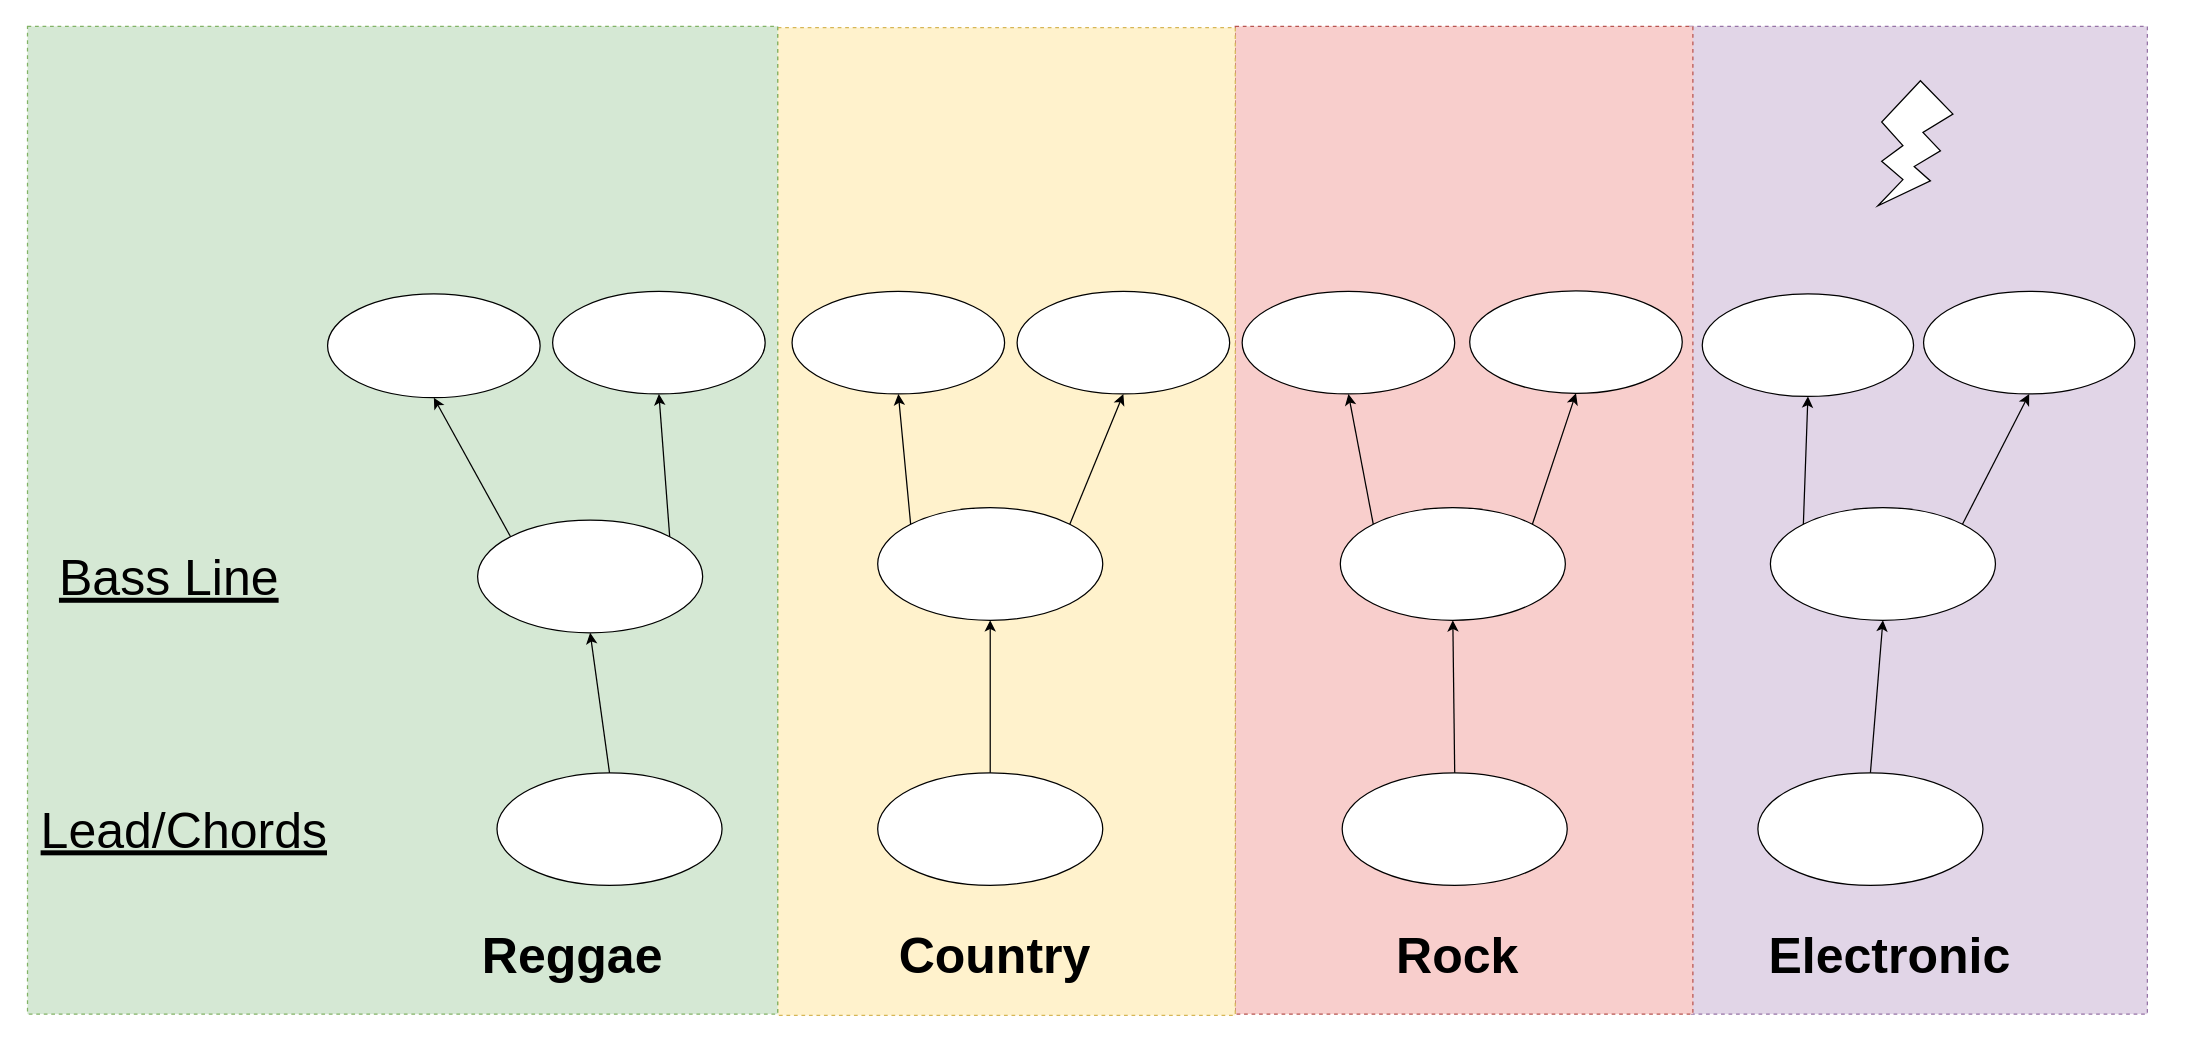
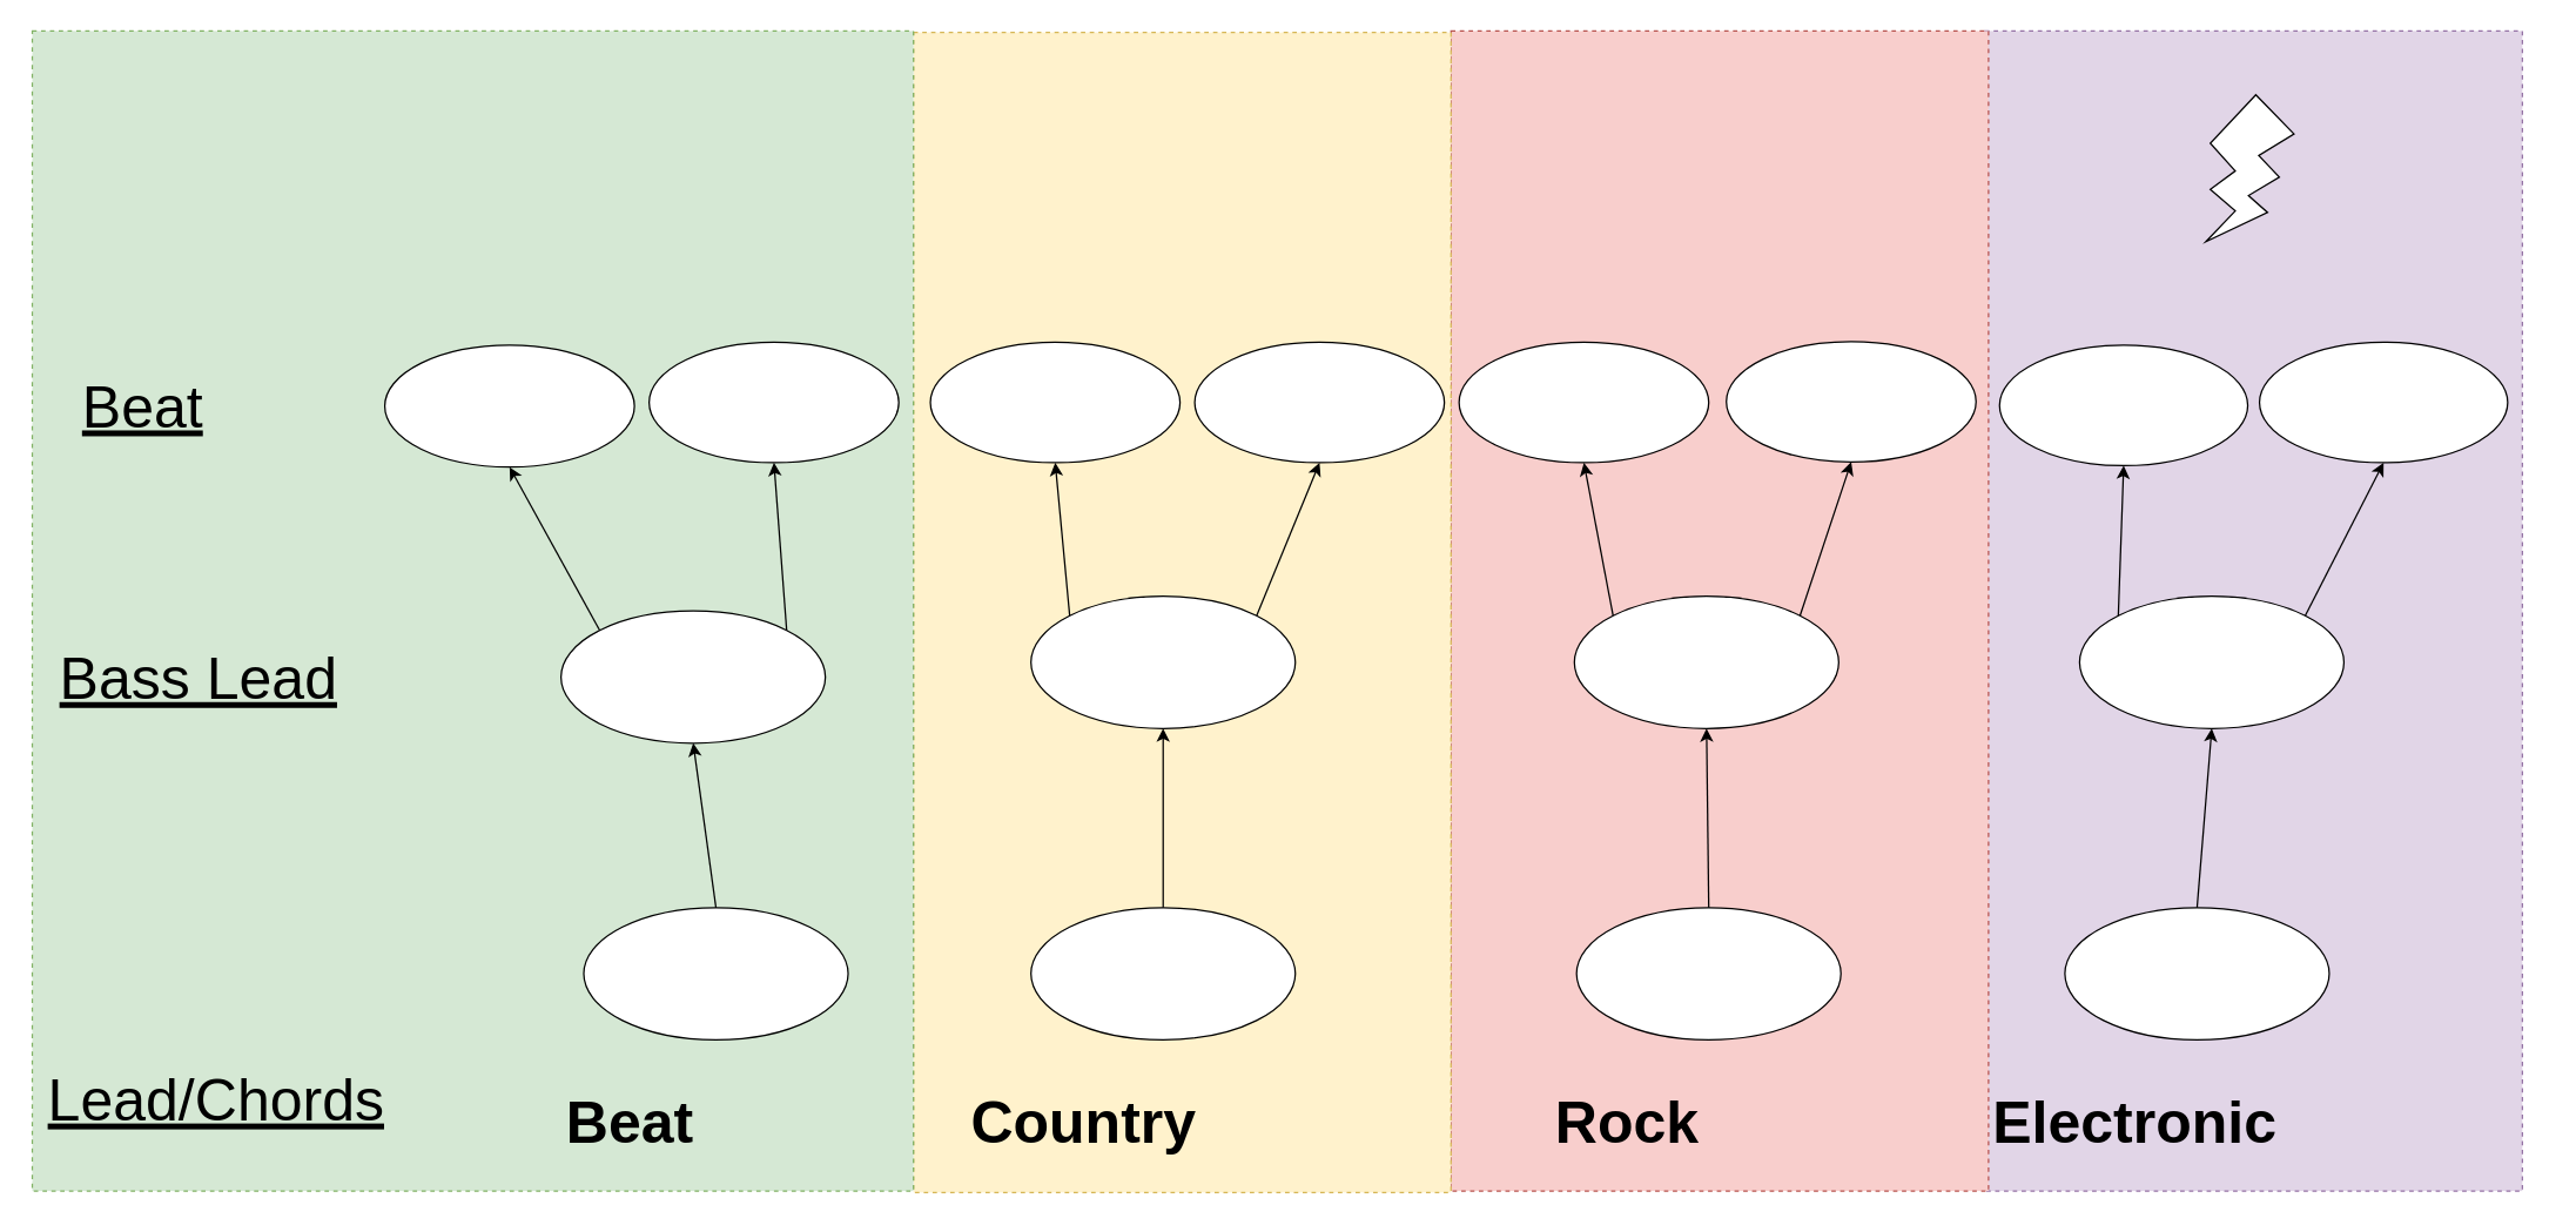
+ <mxCell id="36" value="&lt;font size=&quot;1&quot;&gt;&lt;u style=&quot;font-size: 40px&quot;&gt;Beat&lt;/u&gt;&lt;/font&gt;" style="text;html=1;strokeColor=none;fillColor=none;align=center;verticalAlign=middle;whiteSpace=wrap;rounded=0;" parent="1" vertex="1"><mxGeometry x="36.5" y="245.5" width="120" height="60" as="geometry" /></mxCell>
- <mxCell id="35" value="&lt;font size=&quot;1&quot;&gt;&lt;u style=&quot;font-size: 40px&quot;&gt;Bass Line&lt;/u&gt;&lt;/font&gt;" style="text;html=1;strokeColor=none;fillColor=none;align=center;verticalAlign=middle;whiteSpace=wrap;rounded=0;" parent="1" vertex="1"><mxGeometry x="20" y="430.5" width="230" height="60" as="geometry" /></mxCell>
+ <mxCell id="35" value="&lt;font size=&quot;1&quot;&gt;&lt;u style=&quot;font-size: 40px&quot;&gt;Bass Lead&lt;/u&gt;&lt;/font&gt;" style="text;html=1;strokeColor=none;fillColor=none;align=center;verticalAlign=middle;whiteSpace=wrap;rounded=0;" parent="1" vertex="1"><mxGeometry x="20" y="430.5" width="230" height="60" as="geometry" /></mxCell>
- <mxCell id="34" value="&lt;font size=&quot;1&quot;&gt;&lt;u style=&quot;font-size: 40px&quot;&gt;Lead/Chords&lt;/u&gt;&lt;/font&gt;" style="text;html=1;strokeColor=none;fillColor=none;align=center;verticalAlign=middle;whiteSpace=wrap;rounded=0;" parent="1" vertex="1"><mxGeometry x="31.5" y="632.5" width="230" height="60" as="geometry" /></mxCell>
+ <mxCell id="34" value="&lt;font size=&quot;1&quot;&gt;&lt;u style=&quot;font-size: 40px&quot;&gt;Lead/Chords&lt;/u&gt;&lt;/font&gt;" style="text;html=1;strokeColor=none;fillColor=none;align=center;verticalAlign=middle;whiteSpace=wrap;rounded=0;" parent="1" vertex="1"><mxGeometry x="31.5" y="717.5" width="230" height="60" as="geometry" /></mxCell>
- <mxCell id="37" value="&lt;h1 style=&quot;font-size: 40px&quot;&gt;&amp;nbsp; &amp;nbsp;Reggae&amp;nbsp; &amp;nbsp; &amp;nbsp; &amp;nbsp; &amp;nbsp; &amp;nbsp; &amp;nbsp; &amp;nbsp; &amp;nbsp;Country&amp;nbsp; &amp;nbsp; &amp;nbsp; &amp;nbsp; &amp;nbsp; &amp;nbsp; &amp;nbsp; &amp;nbsp; &amp;nbsp; &amp;nbsp; &amp;nbsp; Rock&amp;nbsp; &amp;nbsp; &amp;nbsp; &amp;nbsp; &amp;nbsp; &amp;nbsp; &amp;nbsp; &amp;nbsp; &amp;nbsp; Electronic&lt;/h1&gt;" style="text;html=1;strokeColor=none;fillColor=none;spacing=5;spacingTop=-20;whiteSpace=wrap;overflow=hidden;rounded=0;" parent="1" vertex="1"><mxGeometry x="346.5" y="722.5" width="1385" height="80" as="geometry" /></mxCell>
+ <mxCell id="37" value="&lt;h1 style=&quot;font-size: 40px&quot;&gt;&amp;nbsp; &amp;nbsp;Beat&amp;nbsp; &amp;nbsp; &amp;nbsp; &amp;nbsp; &amp;nbsp; &amp;nbsp; &amp;nbsp; &amp;nbsp; &amp;nbsp;Country&amp;nbsp; &amp;nbsp; &amp;nbsp; &amp;nbsp; &amp;nbsp; &amp;nbsp; &amp;nbsp; &amp;nbsp; &amp;nbsp; &amp;nbsp; &amp;nbsp; Rock&amp;nbsp; &amp;nbsp; &amp;nbsp; &amp;nbsp; &amp;nbsp; &amp;nbsp; &amp;nbsp; &amp;nbsp; &amp;nbsp; Electronic&lt;/h1&gt;" style="text;html=1;strokeColor=none;fillColor=none;spacing=5;spacingTop=-20;whiteSpace=wrap;overflow=hidden;rounded=0;" parent="1" vertex="1"><mxGeometry x="346.5" y="722.5" width="1385" height="80" as="geometry" /></mxCell>
